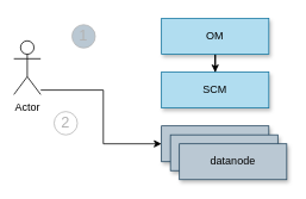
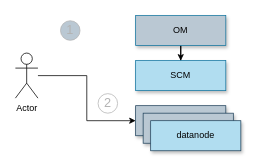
- <mxCell id="3" value="OM" style="rounded=0;whiteSpace=wrap;html=1;shadow=1;fillColor=#b1ddf0;strokeColor=#10739e;" vertex="1" parent="1"><mxGeometry x="180" y="20" width="120" height="40" as="geometry" /></mxCell>
+ <mxCell id="3" value="OM" style="rounded=0;whiteSpace=wrap;html=1;shadow=1;fillColor=#bac8d3;strokeColor=#10739e;" vertex="1" parent="1"><mxGeometry x="180" y="20" width="120" height="40" as="geometry" /></mxCell>
- <mxCell id="6" value="Actor" style="shape=umlActor;verticalLabelPosition=bottom;verticalAlign=top;html=1;outlineConnect=0;" vertex="1" parent="1"><mxGeometry x="15" y="45" width="30" height="60" as="geometry" /></mxCell>
+ <mxCell id="6" value="Actor" style="shape=umlActor;verticalLabelPosition=bottom;verticalAlign=top;html=1;outlineConnect=0;" vertex="1" parent="1"><mxGeometry x="20" y="70" width="30" height="60" as="geometry" /></mxCell>
- <mxCell id="11" value="2" style="ellipse;whiteSpace=wrap;html=1;shadow=0;fontSize=17;strokeColor=#B3B3B3;fontColor=#B3B3B3;" vertex="1" parent="1"><mxGeometry x="60" y="124" width="26" height="26" as="geometry" /></mxCell>
+ <mxCell id="11" value="2" style="ellipse;whiteSpace=wrap;html=1;shadow=0;fontSize=17;strokeColor=#B3B3B3;fontColor=#B3B3B3;" vertex="1" parent="1"><mxGeometry x="130" y="124" width="26" height="26" as="geometry" /></mxCell>
- <mxCell id="9" value="datanode" style="rounded=0;whiteSpace=wrap;html=1;shadow=1;fillColor=#bac8d3;strokeColor=#23445d;" vertex="1" parent="1"><mxGeometry x="200" y="160" width="120" height="40" as="geometry" /></mxCell>
+ <mxCell id="9" value="datanode" style="rounded=0;whiteSpace=wrap;html=1;shadow=1;fillColor=#b1ddf0;strokeColor=#23445d;" vertex="1" parent="1"><mxGeometry x="200" y="160" width="120" height="40" as="geometry" /></mxCell>
